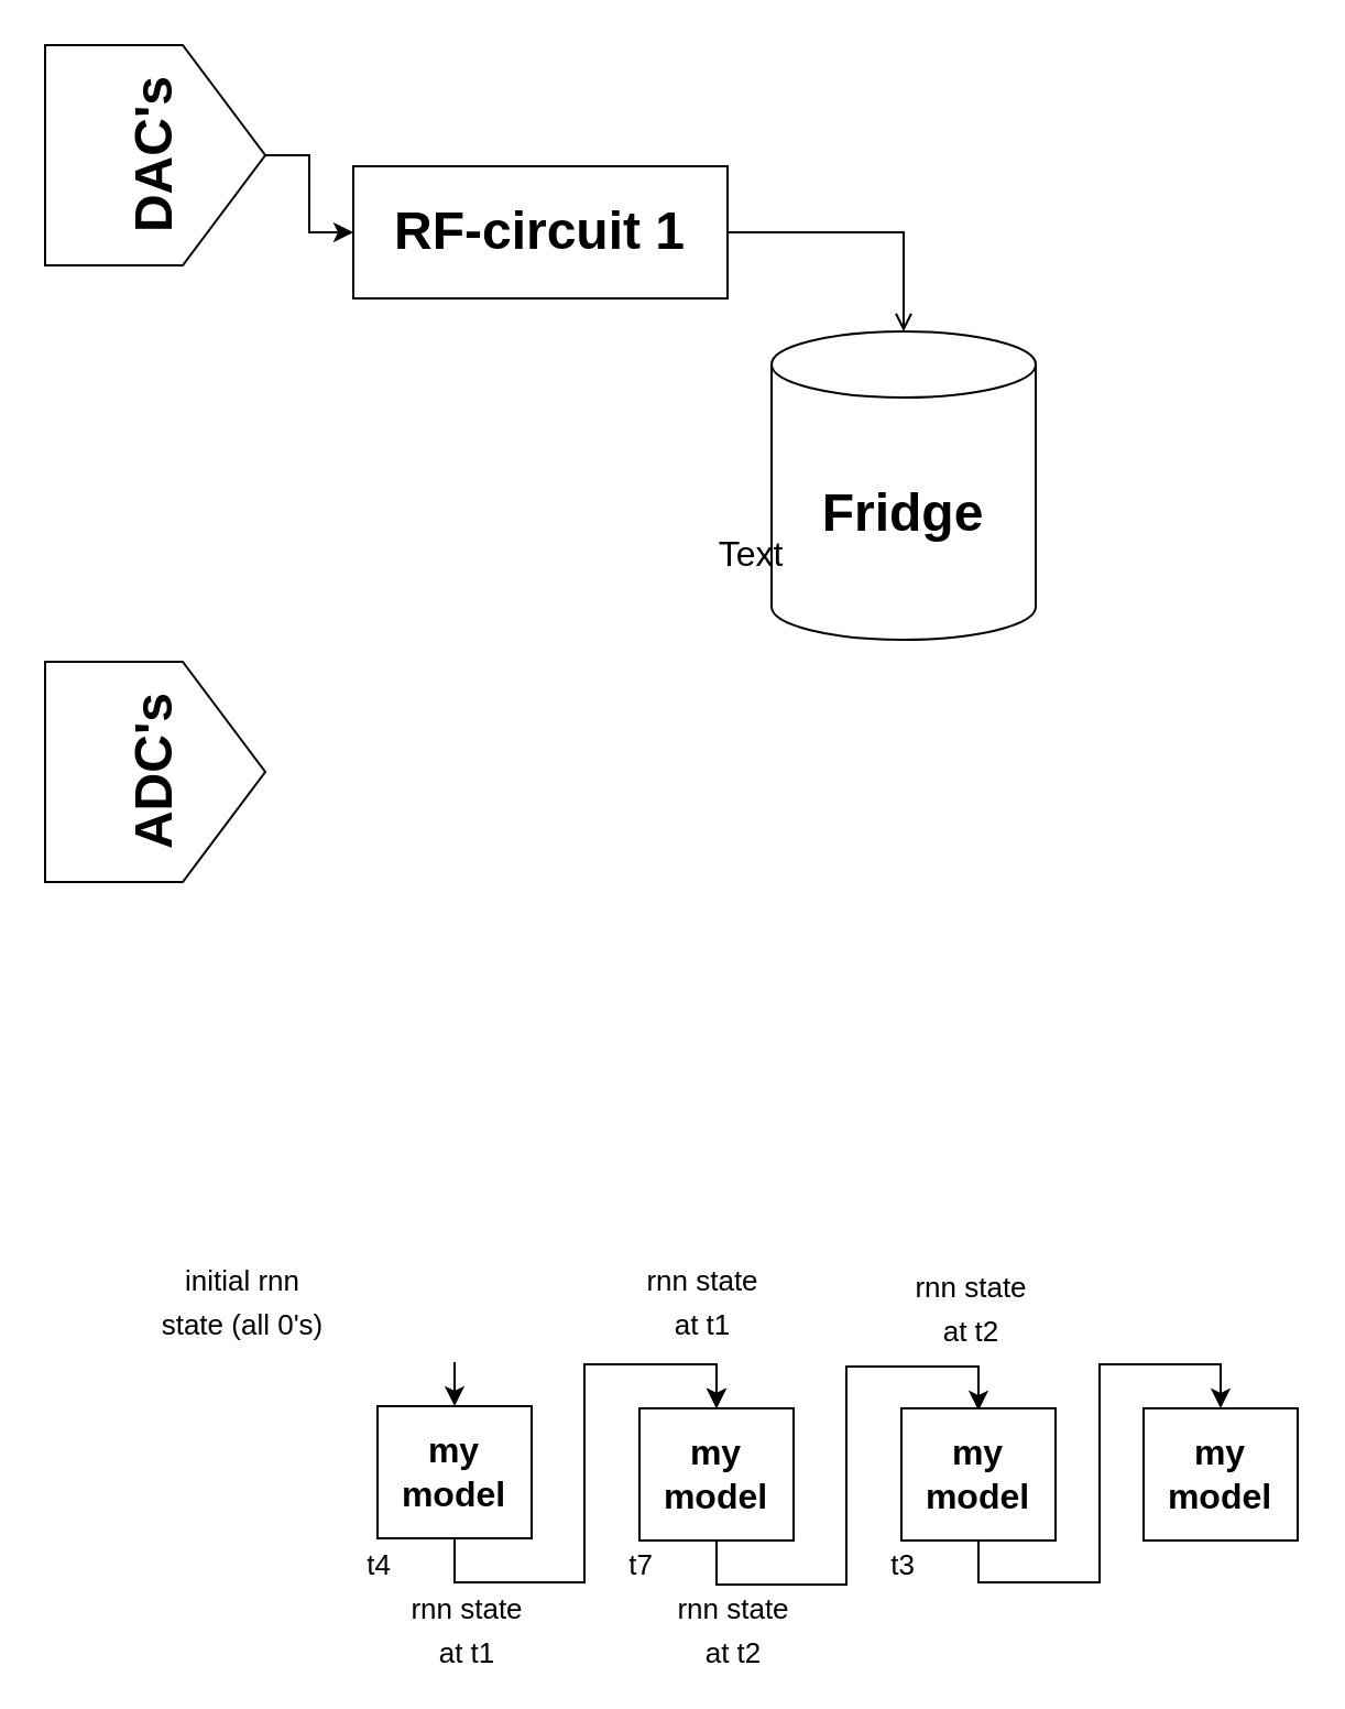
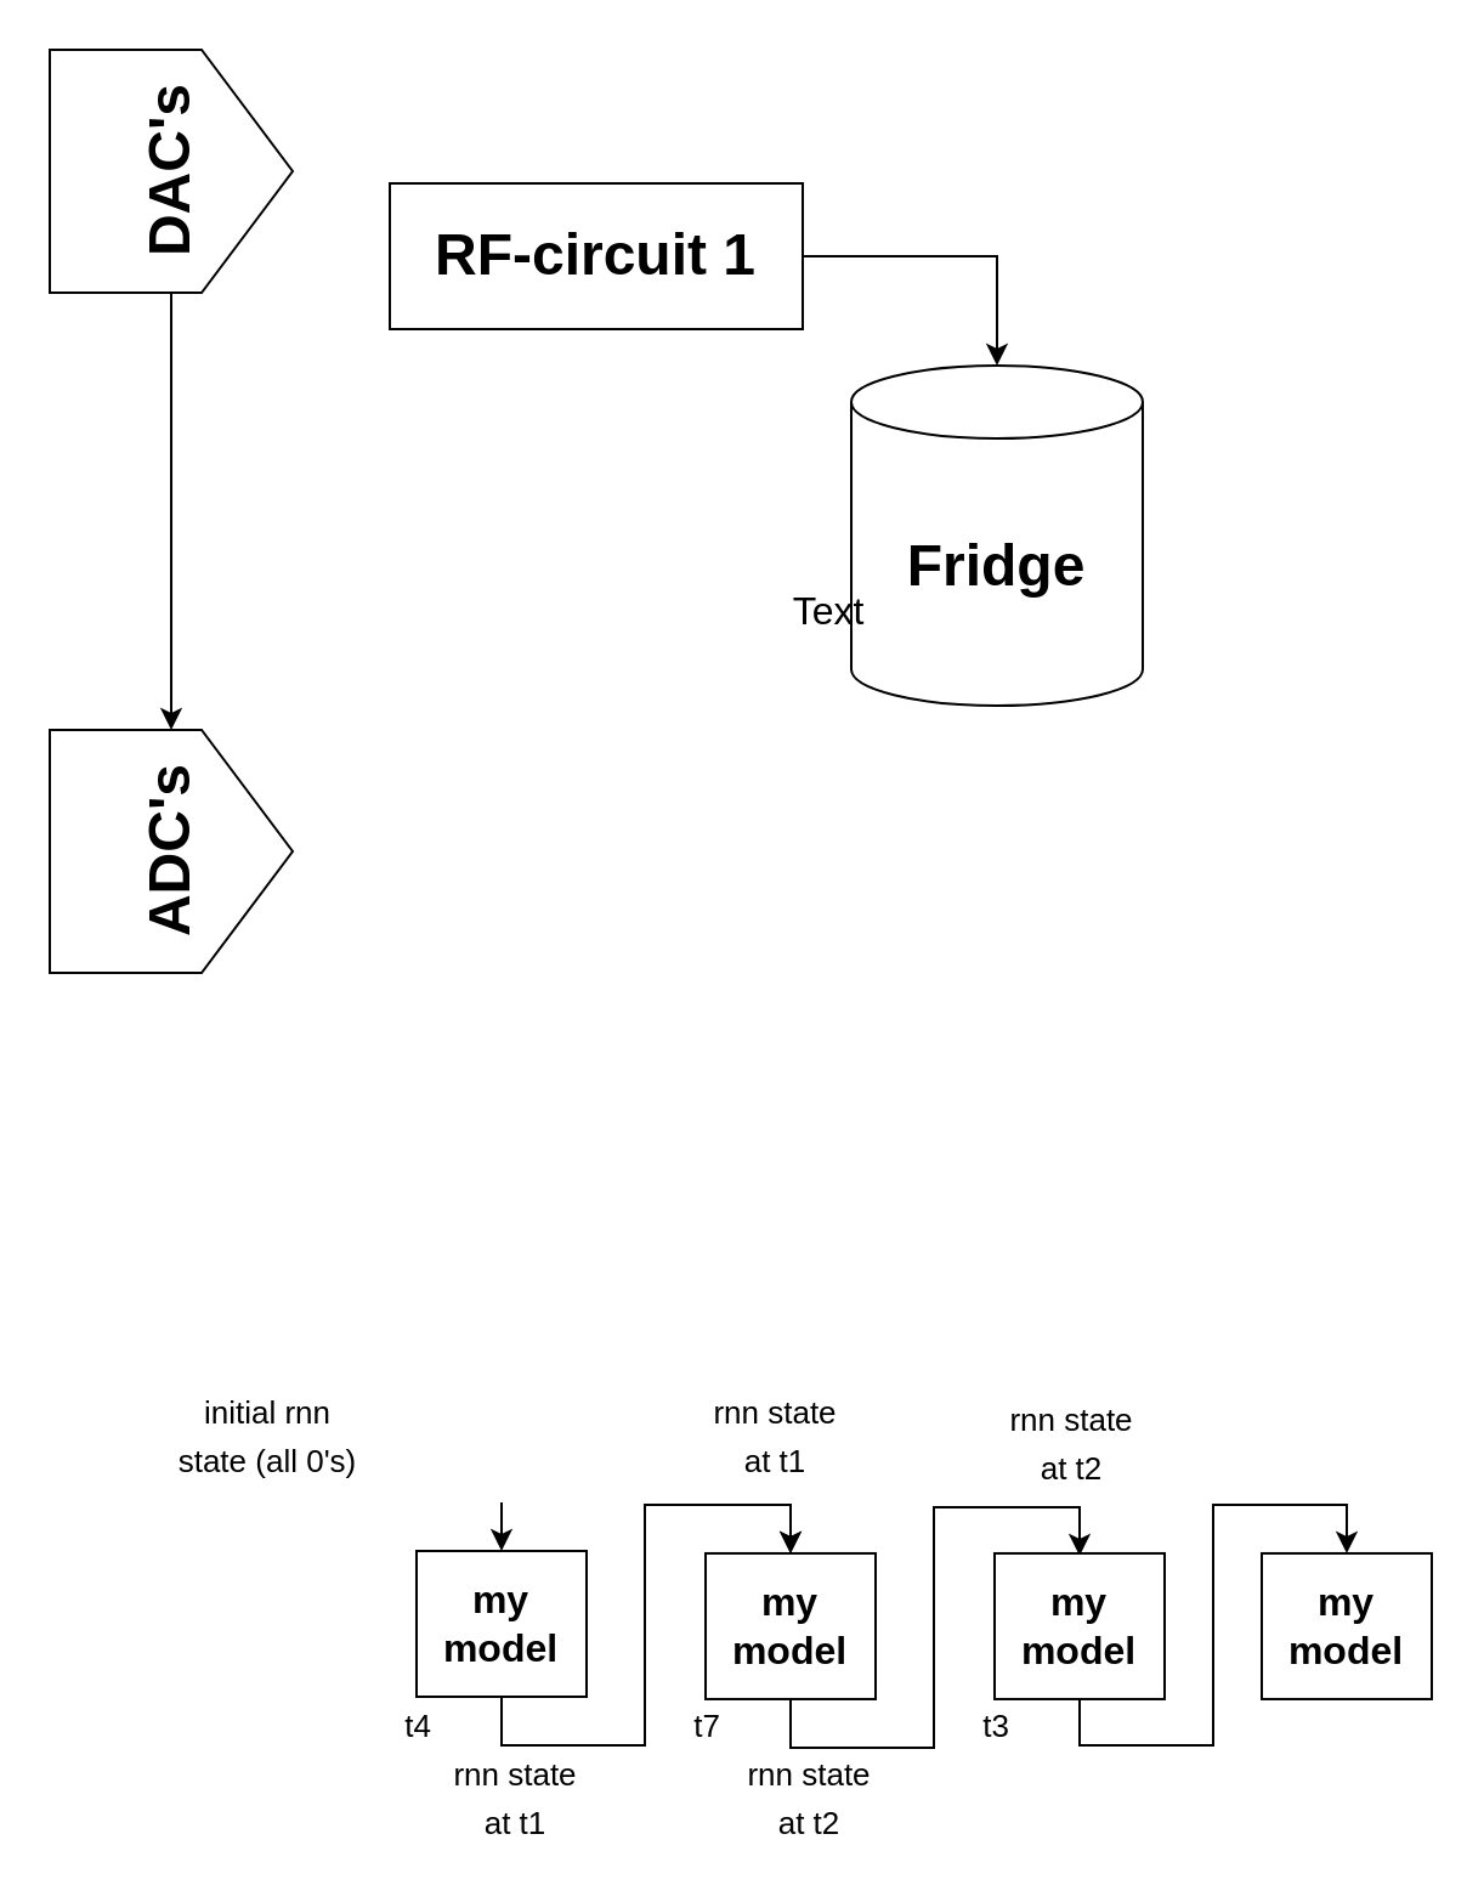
- <mxCell id="2" style="edgeStyle=orthogonalEdgeStyle;rounded=0;orthogonalLoop=1;jettySize=auto;html=1;" parent="1" source="3" target="5" edge="1"><mxGeometry relative="1" as="geometry"><mxPoint x="180" y="70" as="targetPoint" /></mxGeometry></mxCell>
+ <mxCell id="2" style="edgeStyle=orthogonalEdgeStyle;rounded=0;orthogonalLoop=1;jettySize=auto;html=1;" parent="1" source="3" target="7" edge="1"><mxGeometry relative="1" as="geometry"><mxPoint x="180" y="70" as="targetPoint" /></mxGeometry></mxCell>
- <mxCell id="4" style="edgeStyle=orthogonalEdgeStyle;rounded=0;orthogonalLoop=1;jettySize=auto;html=1;endArrow=open;" parent="1" source="5" target="6" edge="1"><mxGeometry relative="1" as="geometry" /></mxCell>
+ <mxCell id="4" style="edgeStyle=orthogonalEdgeStyle;rounded=0;orthogonalLoop=1;jettySize=auto;html=1;" parent="1" source="5" target="6" edge="1"><mxGeometry relative="1" as="geometry" /></mxCell>
